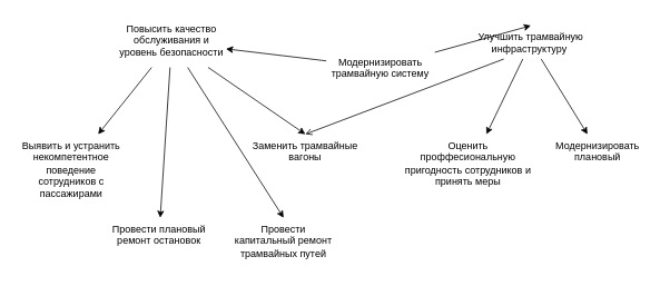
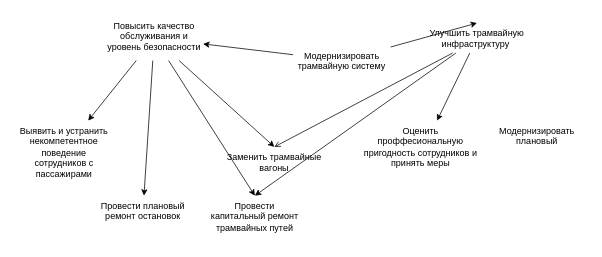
- <mxCell id="5" value="" style="rounded=0;orthogonalLoop=1;jettySize=auto;html=1;" edge="1" parent="1" source="8" target="14"><mxGeometry relative="1" as="geometry" /></mxCell>
+ <mxCell id="7" style="edgeStyle=none;rounded=0;orthogonalLoop=1;jettySize=auto;html=1;entryX=0.5;entryY=0;entryDx=0;entryDy=0;fontColor=default;" edge="1" parent="1" source="8" target="16"><mxGeometry relative="1" as="geometry" /></mxCell>
- <mxCell id="17" value="Заменить трамвайные вагоны" style="text;whiteSpace=wrap;html=1;fillColor=none;fontColor=default;align=center;" vertex="1" parent="1"><mxGeometry x="300" y="160" width="130" height="40" as="geometry" /></mxCell>
+ <mxCell id="17" value="Заменить трамвайные вагоны" style="text;whiteSpace=wrap;html=1;fillColor=none;fontColor=default;align=center;" vertex="1" parent="1"><mxGeometry x="300" y="195" width="130" height="40" as="geometry" /></mxCell>
